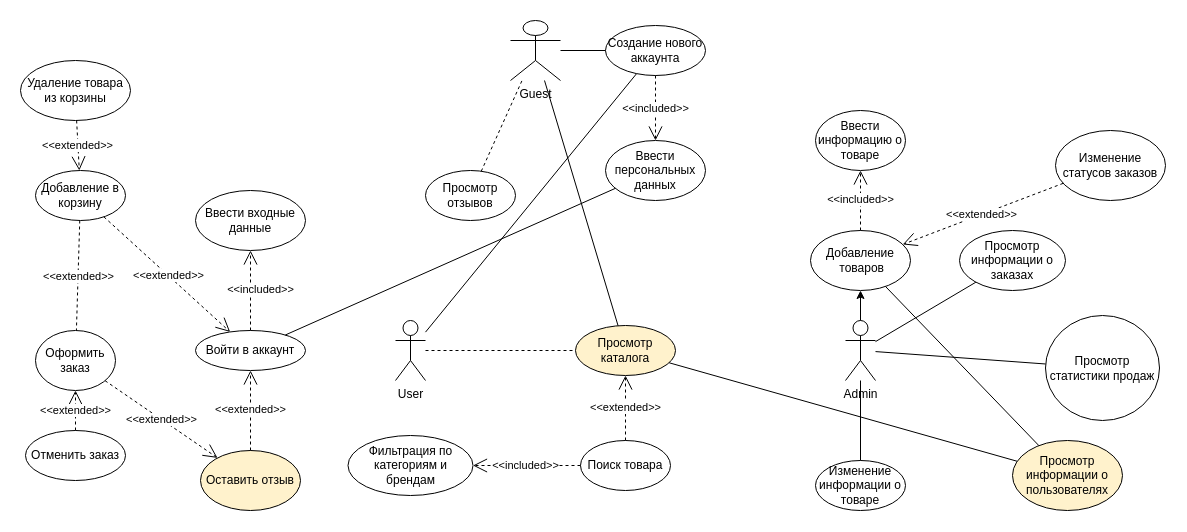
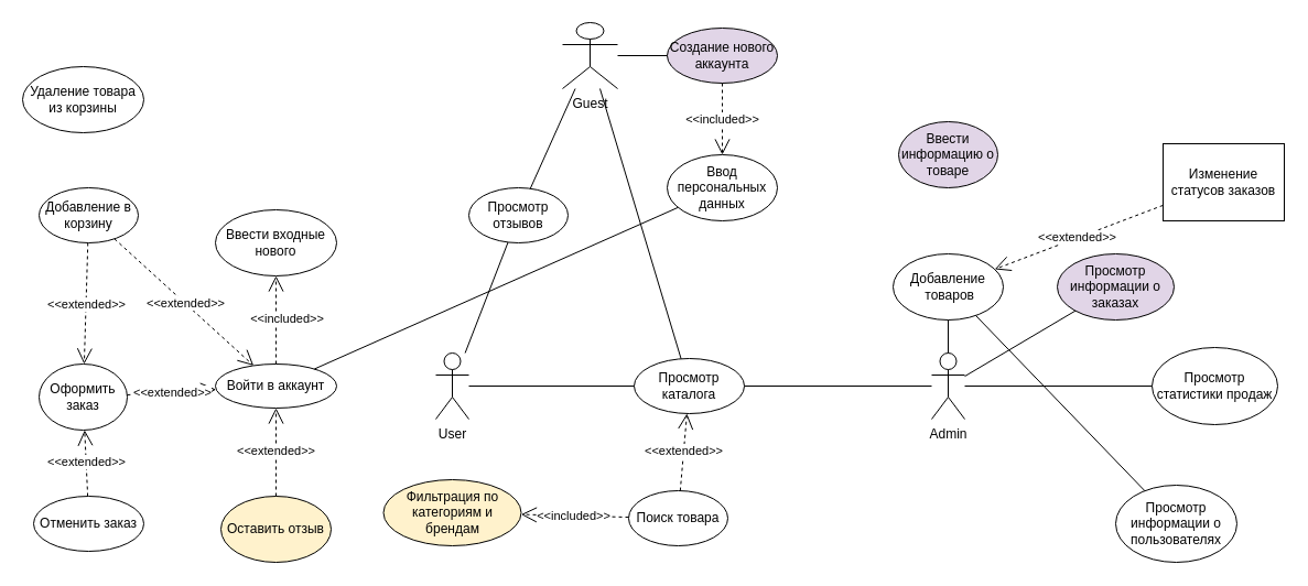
- <mxCell id="23" value="Создание нового аккаунта" style="ellipse;whiteSpace=wrap;html=1;" parent="1" vertex="1"><mxGeometry x="605" y="25" width="100" height="50" as="geometry" /></mxCell>
+ <mxCell id="23" value="Создание нового аккаунта" style="ellipse;whiteSpace=wrap;html=1;fillColor=#e1d5e7;" parent="1" vertex="1"><mxGeometry x="605" y="25" width="100" height="50" as="geometry" /></mxCell>
- <mxCell id="28" value="" style="endArrow=none;html=1;rounded=0;dashed=1;" parent="1" source="27" target="4" edge="1"><mxGeometry width="50" height="50" relative="1" as="geometry"><mxPoint x="545" y="270" as="sourcePoint" /><mxPoint x="595" y="220" as="targetPoint" /></mxGeometry></mxCell>
+ <mxCell id="28" value="" style="endArrow=none;html=1;rounded=0;" parent="1" source="27" target="4" edge="1"><mxGeometry width="50" height="50" relative="1" as="geometry"><mxPoint x="545" y="270" as="sourcePoint" /><mxPoint x="595" y="220" as="targetPoint" /></mxGeometry></mxCell>
- <mxCell id="7" value="Ввести информацию о товаре" style="ellipse;whiteSpace=wrap;html=1;" parent="1" vertex="1"><mxGeometry x="815" y="110" width="90" height="60" as="geometry" /></mxCell>
+ <mxCell id="7" value="Ввести информацию о товаре" style="ellipse;whiteSpace=wrap;html=1;fillColor=#e1d5e7;" parent="1" vertex="1"><mxGeometry x="815" y="110" width="90" height="60" as="geometry" /></mxCell>
- <mxCell id="42" value="&amp;lt;&amp;lt;extended&amp;gt;&amp;gt;" style="endArrow=open;endSize=12;dashed=1;html=1;rounded=0;" parent="1" source="41" target="32" edge="1"><mxGeometry x="0.018" width="160" relative="1" as="geometry"><mxPoint x="393" y="329" as="sourcePoint" /><mxPoint x="-25" y="220" as="targetPoint" /><mxPoint as="offset" /></mxGeometry></mxCell>
- <mxCell id="15" value="Изменение статусов заказов" style="ellipse;whiteSpace=wrap;html=1;" parent="1" vertex="1"><mxGeometry x="1055" y="130" width="110" height="70" as="geometry" /></mxCell>
+ <mxCell id="15" value="Изменение статусов заказов" style="whiteSpace=wrap;html=1;rounded=0;" parent="1" vertex="1"><mxGeometry x="1055" y="130" width="110" height="70" as="geometry" /></mxCell>
- <mxCell id="26" value="Ввести персональных данных" style="ellipse;whiteSpace=wrap;html=1;" parent="1" vertex="1"><mxGeometry x="605" y="140" width="100" height="60" as="geometry" /></mxCell>
+ <mxCell id="26" value="Ввод персональных данных" style="ellipse;whiteSpace=wrap;html=1;" parent="1" vertex="1"><mxGeometry x="605" y="140" width="100" height="60" as="geometry" /></mxCell>
- <mxCell id="8" value="&amp;lt;&amp;lt;included&amp;gt;&amp;gt;" style="endArrow=open;endSize=12;dashed=1;html=1;rounded=0;" parent="1" source="5" target="7" edge="1"><mxGeometry x="0.018" width="160" relative="1" as="geometry"><mxPoint x="735" y="220" as="sourcePoint" /><mxPoint x="835" y="320" as="targetPoint" /><mxPoint as="offset" /></mxGeometry></mxCell>
- <mxCell id="29" value="" style="endArrow=none;html=1;rounded=0;" parent="1" source="2" target="23" edge="1"><mxGeometry width="50" height="50" relative="1" as="geometry"><mxPoint x="545" y="270" as="sourcePoint" /><mxPoint x="595" y="220" as="targetPoint" /></mxGeometry></mxCell>
+ <mxCell id="29" value="" style="endArrow=none;html=1;rounded=0;" parent="1" source="2" target="27" edge="1"><mxGeometry width="50" height="50" relative="1" as="geometry"><mxPoint x="545" y="270" as="sourcePoint" /><mxPoint x="595" y="220" as="targetPoint" /></mxGeometry></mxCell>
- <mxCell id="45" value="Ввести входные данные" style="ellipse;whiteSpace=wrap;html=1;" parent="1" vertex="1"><mxGeometry x="195" y="190" width="110" height="60" as="geometry" /></mxCell>
+ <mxCell id="45" value="Ввести входные нового" style="ellipse;whiteSpace=wrap;html=1;" parent="1" vertex="1"><mxGeometry x="195" y="190" width="110" height="60" as="geometry" /></mxCell>
- <mxCell id="16" value="Просмотр информации о заказах" style="ellipse;whiteSpace=wrap;html=1;" parent="1" vertex="1"><mxGeometry x="959" y="230" width="106" height="60" as="geometry" /></mxCell>
+ <mxCell id="16" value="Просмотр информации о заказах" style="ellipse;whiteSpace=wrap;html=1;fillColor=#e1d5e7;" parent="1" vertex="1"><mxGeometry x="959" y="230" width="106" height="60" as="geometry" /></mxCell>
- <mxCell id="6" value="" style="endArrow=classic;html=1;rounded=0;" parent="1" source="3" target="5" edge="1"><mxGeometry width="50" height="50" relative="1" as="geometry"><mxPoint x="725" y="350" as="sourcePoint" /><mxPoint x="775" y="300" as="targetPoint" /></mxGeometry></mxCell>
+ <mxCell id="6" value="" style="endArrow=none;html=1;rounded=0;" parent="1" source="3" target="5" edge="1"><mxGeometry width="50" height="50" relative="1" as="geometry"><mxPoint x="725" y="350" as="sourcePoint" /><mxPoint x="775" y="300" as="targetPoint" /></mxGeometry></mxCell>
- <mxCell id="36" value="&amp;lt;&amp;lt;extended&amp;gt;&amp;gt;" style="endArrow=none;endSize=12;dashed=1;html=1;rounded=0;" parent="1" source="32" target="34" edge="1"><mxGeometry x="0.018" width="160" relative="1" as="geometry"><mxPoint x="363" y="299" as="sourcePoint" /><mxPoint x="315" y="361" as="targetPoint" /><mxPoint as="offset" /></mxGeometry></mxCell>
+ <mxCell id="36" value="&amp;lt;&amp;lt;extended&amp;gt;&amp;gt;" style="endArrow=open;endSize=12;dashed=1;html=1;rounded=0;" parent="1" source="32" target="34" edge="1"><mxGeometry x="0.018" width="160" relative="1" as="geometry"><mxPoint x="363" y="299" as="sourcePoint" /><mxPoint x="315" y="361" as="targetPoint" /><mxPoint as="offset" /></mxGeometry></mxCell>
- <mxCell id="12" value="" style="endArrow=none;html=1;rounded=0;dashed=1;" parent="1" source="2" target="9" edge="1"><mxGeometry width="50" height="50" relative="1" as="geometry"><mxPoint x="775" y="370" as="sourcePoint" /><mxPoint x="825" y="320" as="targetPoint" /></mxGeometry></mxCell>
+ <mxCell id="12" value="" style="endArrow=none;html=1;rounded=0;" parent="1" source="2" target="9" edge="1"><mxGeometry width="50" height="50" relative="1" as="geometry"><mxPoint x="775" y="370" as="sourcePoint" /><mxPoint x="825" y="320" as="targetPoint" /></mxGeometry></mxCell>
- <mxCell id="9" value="Просмотр каталога" style="ellipse;whiteSpace=wrap;html=1;fillColor=#fff2cc;" parent="1" vertex="1"><mxGeometry x="575" y="325" width="100" height="50" as="geometry" /></mxCell>
+ <mxCell id="9" value="Просмотр каталога" style="ellipse;whiteSpace=wrap;html=1;" parent="1" vertex="1"><mxGeometry x="575" y="325" width="100" height="50" as="geometry" /></mxCell>
- <mxCell id="19" value="Просмотр статистики продаж" style="ellipse;whiteSpace=wrap;html=1;" parent="1" vertex="1"><mxGeometry x="1045" y="315" width="114" height="105" as="geometry" /></mxCell>
+ <mxCell id="19" value="Просмотр статистики продаж" style="ellipse;whiteSpace=wrap;html=1;" parent="1" vertex="1"><mxGeometry x="1045" y="315" width="114" height="70" as="geometry" /></mxCell>
- <mxCell id="11" value="" style="endArrow=none;html=1;rounded=0;" parent="1" source="9" target="13" edge="1"><mxGeometry width="50" height="50" relative="1" as="geometry"><mxPoint x="775" y="370" as="sourcePoint" /><mxPoint x="825" y="320" as="targetPoint" /></mxGeometry></mxCell>
+ <mxCell id="11" value="" style="endArrow=none;html=1;rounded=0;" parent="1" source="9" target="3" edge="1"><mxGeometry width="50" height="50" relative="1" as="geometry"><mxPoint x="775" y="370" as="sourcePoint" /><mxPoint x="825" y="320" as="targetPoint" /></mxGeometry></mxCell>
- <mxCell id="35" value="&amp;lt;&amp;lt;extended&amp;gt;&amp;gt;" style="endArrow=open;endSize=12;dashed=1;html=1;rounded=0;" parent="1" source="34" target="37" edge="1"><mxGeometry x="0.018" width="160" relative="1" as="geometry"><mxPoint x="353" y="289" as="sourcePoint" /><mxPoint x="255" y="360" as="targetPoint" /><mxPoint as="offset" /></mxGeometry></mxCell>
+ <mxCell id="35" value="&amp;lt;&amp;lt;extended&amp;gt;&amp;gt;" style="endArrow=open;endSize=12;dashed=1;html=1;rounded=0;" parent="1" source="34" target="30" edge="1"><mxGeometry x="0.018" width="160" relative="1" as="geometry"><mxPoint x="353" y="289" as="sourcePoint" /><mxPoint x="255" y="360" as="targetPoint" /><mxPoint as="offset" /></mxGeometry></mxCell>
- <mxCell id="22" value="" style="endArrow=none;html=1;rounded=0;" parent="1" source="3" target="21" edge="1"><mxGeometry width="50" height="50" relative="1" as="geometry"><mxPoint x="765" y="350" as="sourcePoint" /><mxPoint x="815" y="300" as="targetPoint" /></mxGeometry></mxCell>
- <mxCell id="39" value="Отменить заказ" style="ellipse;whiteSpace=wrap;html=1;" parent="1" vertex="1"><mxGeometry x="25" y="430" width="100" height="50" as="geometry" /></mxCell>
+ <mxCell id="39" value="Отменить заказ" style="ellipse;whiteSpace=wrap;html=1;" parent="1" vertex="1"><mxGeometry x="30" y="450" width="100" height="50" as="geometry" /></mxCell>
- <mxCell id="47" value="Фильтрация по категориям и брендам" style="ellipse;whiteSpace=wrap;html=1;" vertex="1" parent="1"><mxGeometry x="347.5" y="435" width="125" height="60" as="geometry" /></mxCell>
+ <mxCell id="47" value="Фильтрация по категориям и брендам" style="ellipse;whiteSpace=wrap;html=1;fillColor=#fff2cc;" vertex="1" parent="1"><mxGeometry x="347.5" y="435" width="125" height="60" as="geometry" /></mxCell>
- <mxCell id="43" value="Поиск товара" style="ellipse;whiteSpace=wrap;html=1;" parent="1" vertex="1"><mxGeometry x="580" y="440" width="90" height="50" as="geometry" /></mxCell>
+ <mxCell id="43" value="Поиск товара" style="ellipse;whiteSpace=wrap;html=1;" parent="1" vertex="1"><mxGeometry x="570" y="445" width="90" height="50" as="geometry" /></mxCell>
- <mxCell id="13" value="Просмотр информации о пользователях" style="ellipse;whiteSpace=wrap;html=1;fillColor=#fff2cc;" parent="1" vertex="1"><mxGeometry x="1012" y="440" width="110" height="70" as="geometry" /></mxCell>
+ <mxCell id="13" value="Просмотр информации о пользователях" style="ellipse;whiteSpace=wrap;html=1;" parent="1" vertex="1"><mxGeometry x="1012" y="440" width="110" height="70" as="geometry" /></mxCell>
- <mxCell id="21" value="Изменение информации о товаре" style="ellipse;whiteSpace=wrap;html=1;" parent="1" vertex="1"><mxGeometry x="815" y="460" width="90" height="50" as="geometry" /></mxCell>
